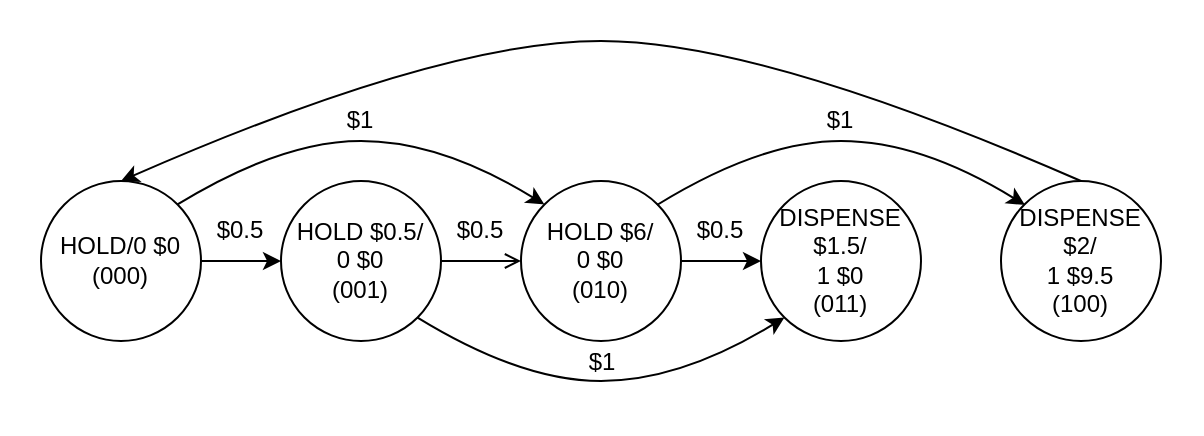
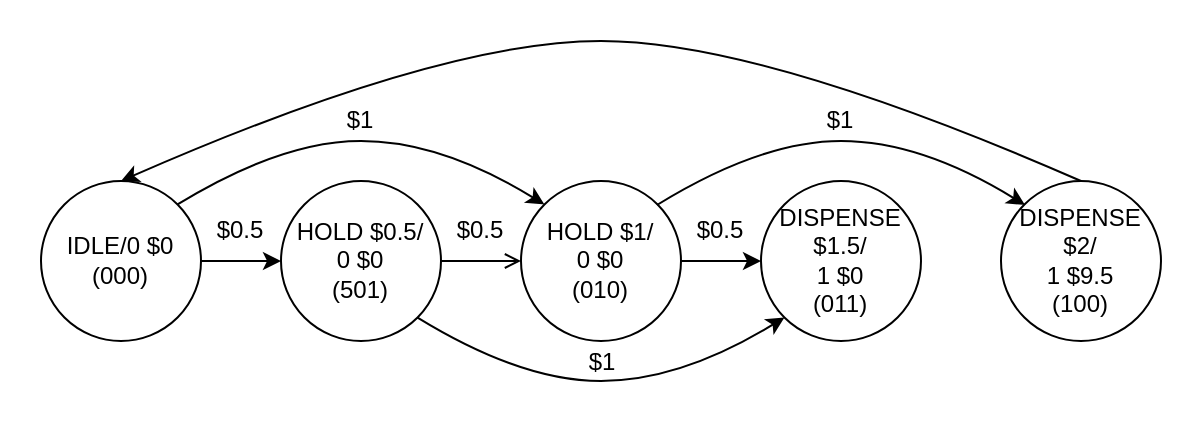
- <mxCell id="9" value="HOLD/0 $0&lt;div&gt;(000)&lt;/div&gt;" style="ellipse;whiteSpace=wrap;html=1;aspect=fixed;" vertex="1" parent="1"><mxGeometry x="20" y="90" width="80" height="80" as="geometry" /></mxCell>
+ <mxCell id="9" value="IDLE/0 $0&lt;div&gt;(000)&lt;/div&gt;" style="ellipse;whiteSpace=wrap;html=1;aspect=fixed;" vertex="1" parent="1"><mxGeometry x="20" y="90" width="80" height="80" as="geometry" /></mxCell>
- <mxCell id="7" value="HOLD $0.5/&lt;div&gt;0 $0&lt;div&gt;(001)&lt;/div&gt;&lt;/div&gt;" style="ellipse;whiteSpace=wrap;html=1;aspect=fixed;" vertex="1" parent="1"><mxGeometry x="140" y="90" width="80" height="80" as="geometry" /></mxCell>
+ <mxCell id="7" value="HOLD $0.5/&lt;div&gt;0 $0&lt;div&gt;(501)&lt;/div&gt;&lt;/div&gt;" style="ellipse;whiteSpace=wrap;html=1;aspect=fixed;" vertex="1" parent="1"><mxGeometry x="140" y="90" width="80" height="80" as="geometry" /></mxCell>
- <mxCell id="5" value="HOLD $6/&lt;div&gt;0 $0&lt;/div&gt;&lt;div&gt;(010)&lt;/div&gt;" style="ellipse;whiteSpace=wrap;html=1;aspect=fixed;" vertex="1" parent="1"><mxGeometry x="260" y="90" width="80" height="80" as="geometry" /></mxCell>
+ <mxCell id="5" value="HOLD $1/&lt;div&gt;0 $0&lt;/div&gt;&lt;div&gt;(010)&lt;/div&gt;" style="ellipse;whiteSpace=wrap;html=1;aspect=fixed;" vertex="1" parent="1"><mxGeometry x="260" y="90" width="80" height="80" as="geometry" /></mxCell>
